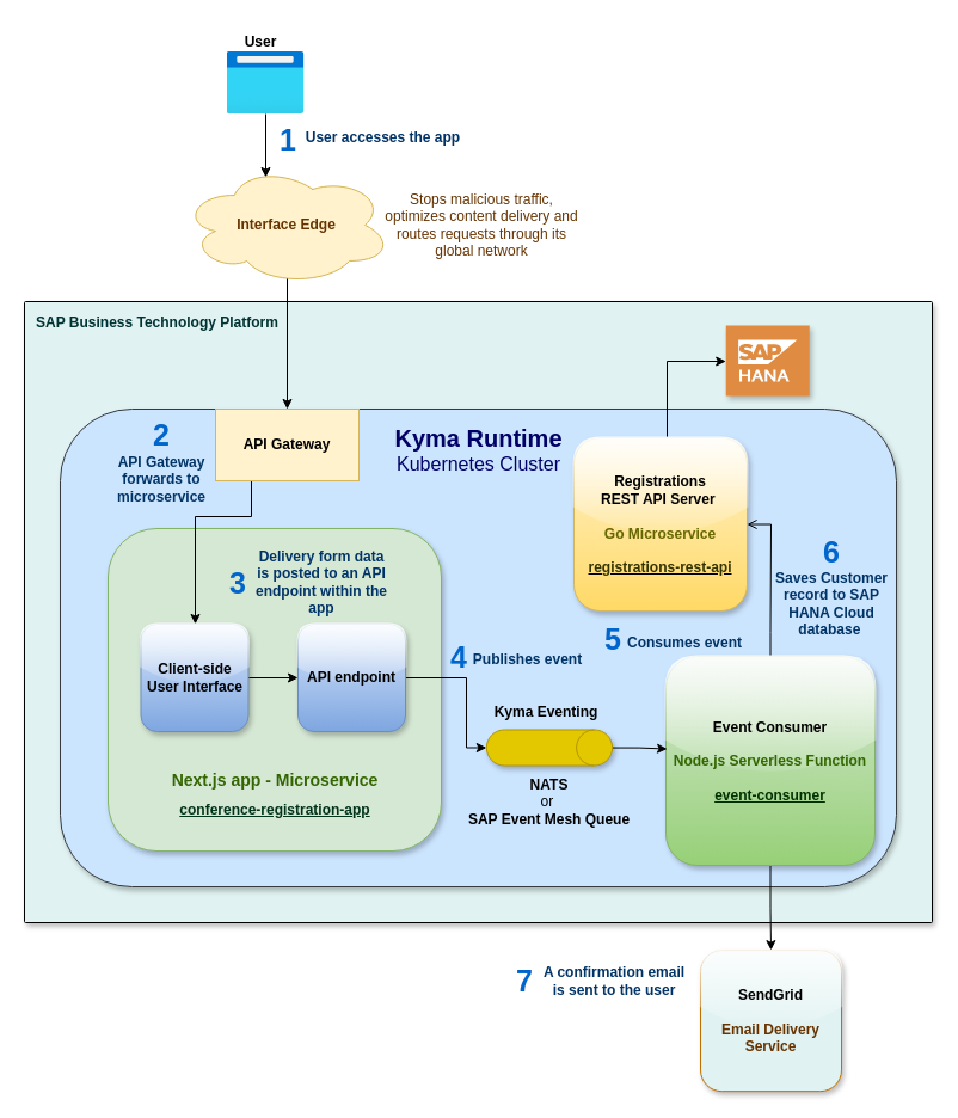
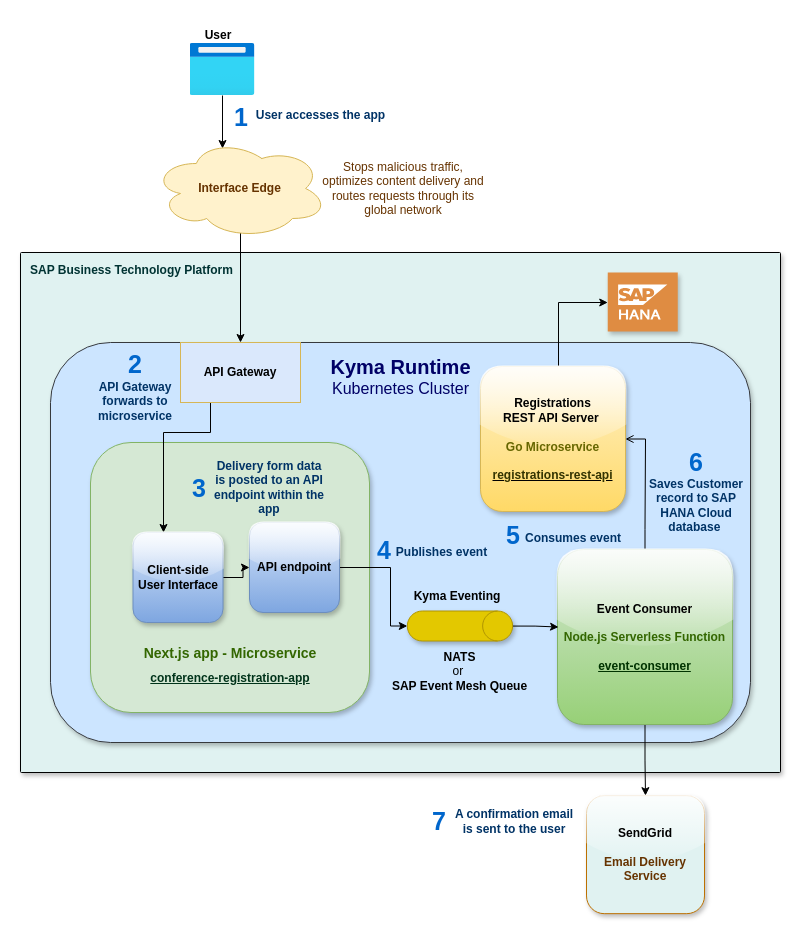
- <mxCell id="17" value="&lt;b&gt;API Gateway&lt;/b&gt;" style="rounded=0;whiteSpace=wrap;html=1;fillColor=#fff2cc;strokeColor=#d6b656;" parent="1" vertex="1"><mxGeometry x="180" y="342" width="120" height="60" as="geometry" /></mxCell>
+ <mxCell id="17" value="&lt;b&gt;API Gateway&lt;/b&gt;" style="rounded=0;whiteSpace=wrap;html=1;fillColor=#dae8fc;strokeColor=#d6b656;" parent="1" vertex="1"><mxGeometry x="180" y="342" width="120" height="60" as="geometry" /></mxCell>
- <mxCell id="23" value="&lt;b&gt;Client-side User Interface&lt;/b&gt;" style="whiteSpace=wrap;html=1;aspect=fixed;rounded=1;shadow=1;strokeColor=#6c8ebf;fillColor=#dae8fc;glass=1;sketch=0;gradientColor=#7ea6e0;" parent="1" vertex="1"><mxGeometry x="117.5" y="522" width="90" height="90" as="geometry" /></mxCell>
+ <mxCell id="23" value="&lt;b&gt;Client-side User Interface&lt;/b&gt;" style="whiteSpace=wrap;html=1;aspect=fixed;rounded=1;shadow=1;strokeColor=#6c8ebf;fillColor=#dae8fc;glass=1;sketch=0;gradientColor=#7ea6e0;" parent="1" vertex="1"><mxGeometry x="132.5" y="532" width="90" height="90" as="geometry" /></mxCell>
